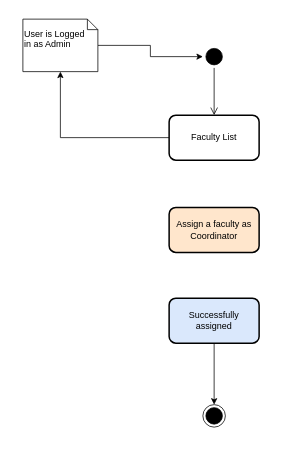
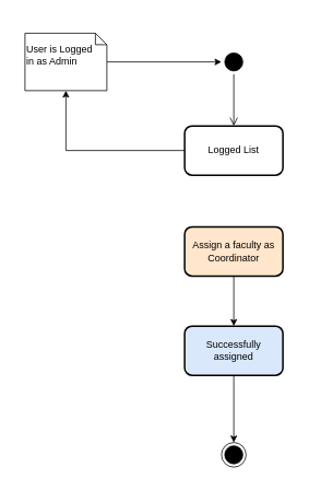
- <mxCell id="6" value="&lt;p style=&quot;line-height: 120%&quot;&gt;&lt;/p&gt;&lt;blockquote style=&quot;margin: 0 0 0 40px ; border: none ; padding: 0px&quot;&gt;&lt;/blockquote&gt;&lt;blockquote style=&quot;margin: 0 0 0 40px ; border: none ; padding: 0px&quot;&gt;&lt;/blockquote&gt;&lt;span&gt;&lt;div&gt;&lt;span&gt;User is Logged&lt;/span&gt;&lt;/div&gt;&lt;/span&gt;&lt;div&gt;&lt;span&gt;in as Admin&lt;/span&gt;&lt;/div&gt;&lt;p&gt;&lt;/p&gt;" style="shape=note;whiteSpace=wrap;html=1;size=14;verticalAlign=top;align=left;spacingTop=-6;strokeColor=#000000;" vertex="1" parent="1"><mxGeometry x="30" y="25" width="100" height="70" as="geometry" /></mxCell>
+ <mxCell id="6" value="&lt;p style=&quot;line-height: 120%&quot;&gt;&lt;/p&gt;&lt;blockquote style=&quot;margin: 0 0 0 40px ; border: none ; padding: 0px&quot;&gt;&lt;/blockquote&gt;&lt;blockquote style=&quot;margin: 0 0 0 40px ; border: none ; padding: 0px&quot;&gt;&lt;/blockquote&gt;&lt;span&gt;&lt;div&gt;&lt;span&gt;User is Logged&lt;/span&gt;&lt;/div&gt;&lt;/span&gt;&lt;div&gt;&lt;span&gt;in as Admin&lt;/span&gt;&lt;/div&gt;&lt;p&gt;&lt;/p&gt;" style="shape=note;whiteSpace=wrap;html=1;size=14;verticalAlign=top;align=left;spacingTop=-6;strokeColor=#000000;" vertex="1" parent="1"><mxGeometry x="30" y="40" width="100" height="70" as="geometry" /></mxCell>
- <mxCell id="8" value="Faculty List" style="rounded=1;whiteSpace=wrap;html=1;strokeColor=#000000;strokeWidth=2;" vertex="1" parent="1"><mxGeometry x="225" y="153" width="120" height="60" as="geometry" /></mxCell>
+ <mxCell id="8" value="Logged List" style="rounded=1;whiteSpace=wrap;html=1;strokeColor=#000000;strokeWidth=2;" vertex="1" parent="1"><mxGeometry x="225" y="153" width="120" height="60" as="geometry" /></mxCell>
+ <mxCell id="9" value="" style="edgeStyle=orthogonalEdgeStyle;rounded=0;orthogonalLoop=1;jettySize=auto;html=1;strokeColor=#000000;" edge="1" parent="1" source="10" target="12"><mxGeometry relative="1" as="geometry" /></mxCell>
